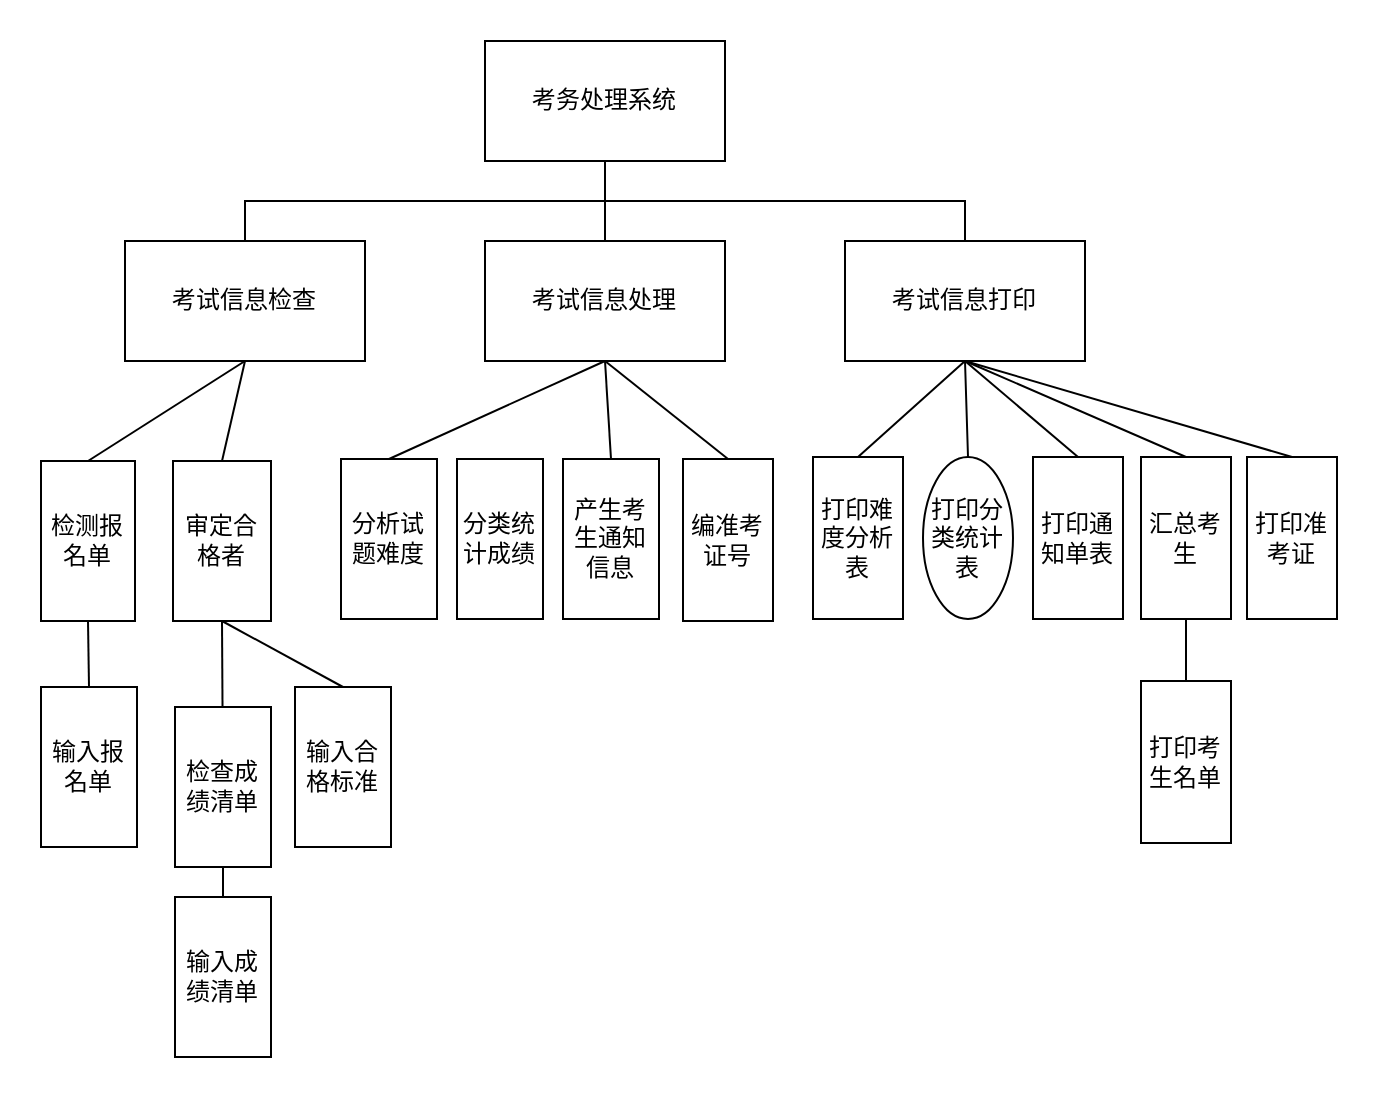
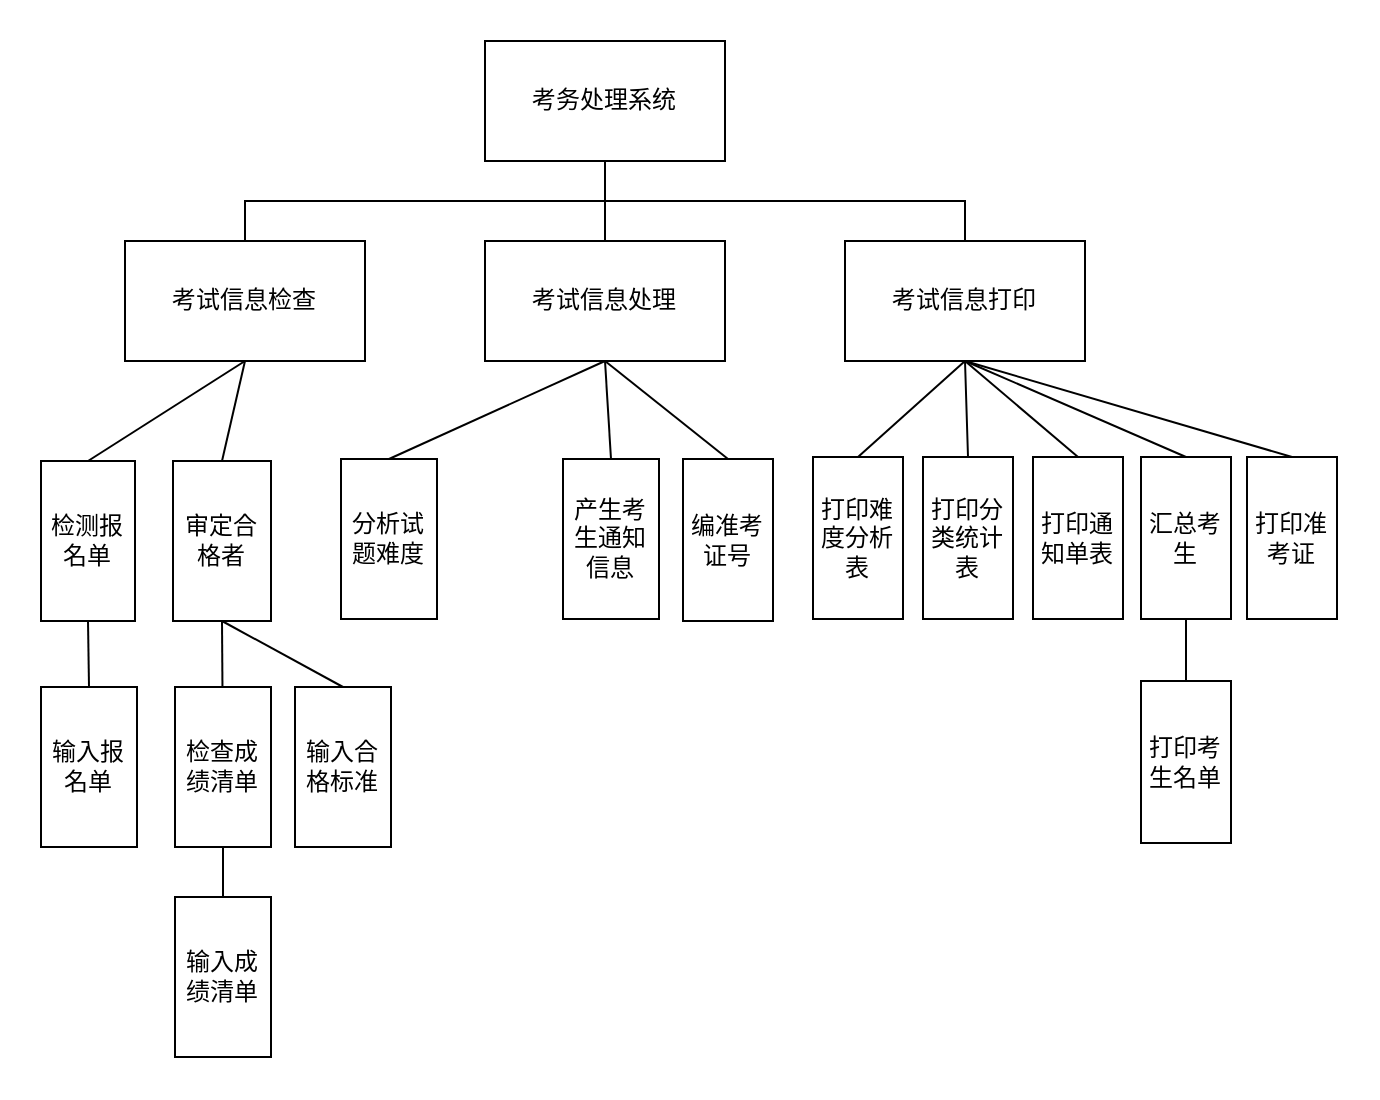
- <mxCell id="23" value="打印分类统计表" style="ellipse;whiteSpace=wrap;html=1;" parent="1" vertex="1"><mxGeometry x="461" y="228" width="45" height="81" as="geometry" /></mxCell>
+ <mxCell id="23" value="打印分类统计表" style="rounded=0;whiteSpace=wrap;html=1;" parent="1" vertex="1"><mxGeometry x="461" y="228" width="45" height="81" as="geometry" /></mxCell>
- <mxCell id="16" value="分类统计成绩" style="rounded=0;whiteSpace=wrap;html=1;" parent="1" vertex="1"><mxGeometry x="228" y="229" width="43" height="80" as="geometry" /></mxCell>
- <mxCell id="8" value="检查成绩清单" style="rounded=0;whiteSpace=wrap;html=1;" parent="1" vertex="1"><mxGeometry x="87" y="353" width="48" height="80" as="geometry" /></mxCell>
+ <mxCell id="8" value="检查成绩清单" style="rounded=0;whiteSpace=wrap;html=1;" parent="1" vertex="1"><mxGeometry x="87" y="343" width="48" height="80" as="geometry" /></mxCell>
